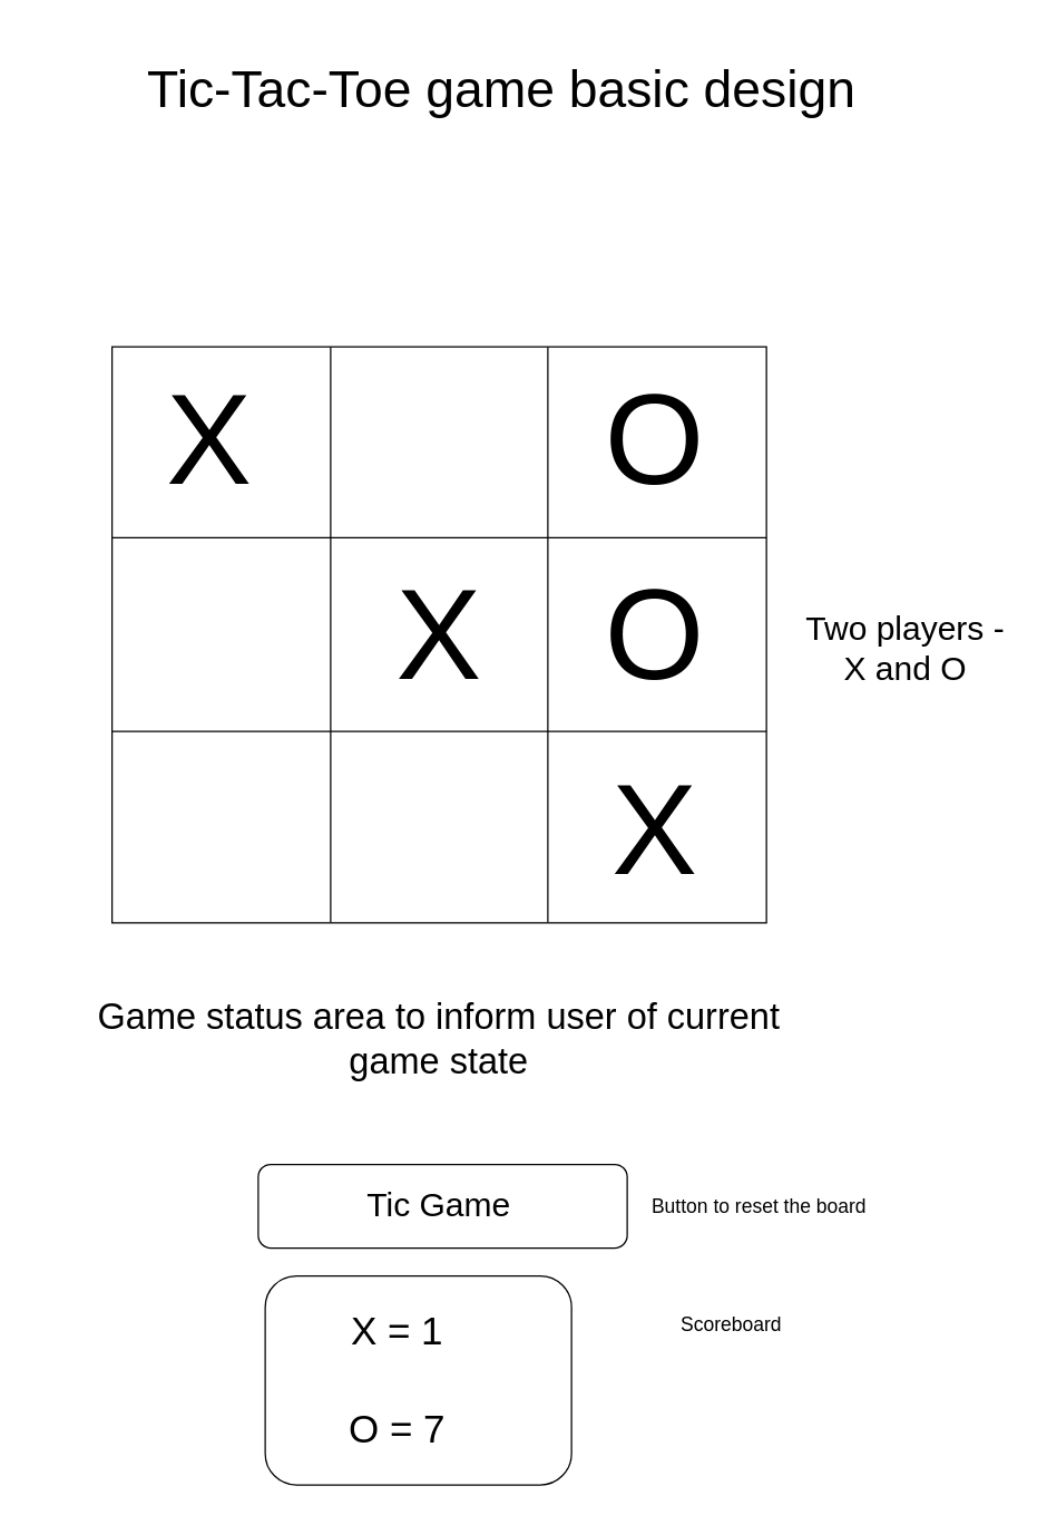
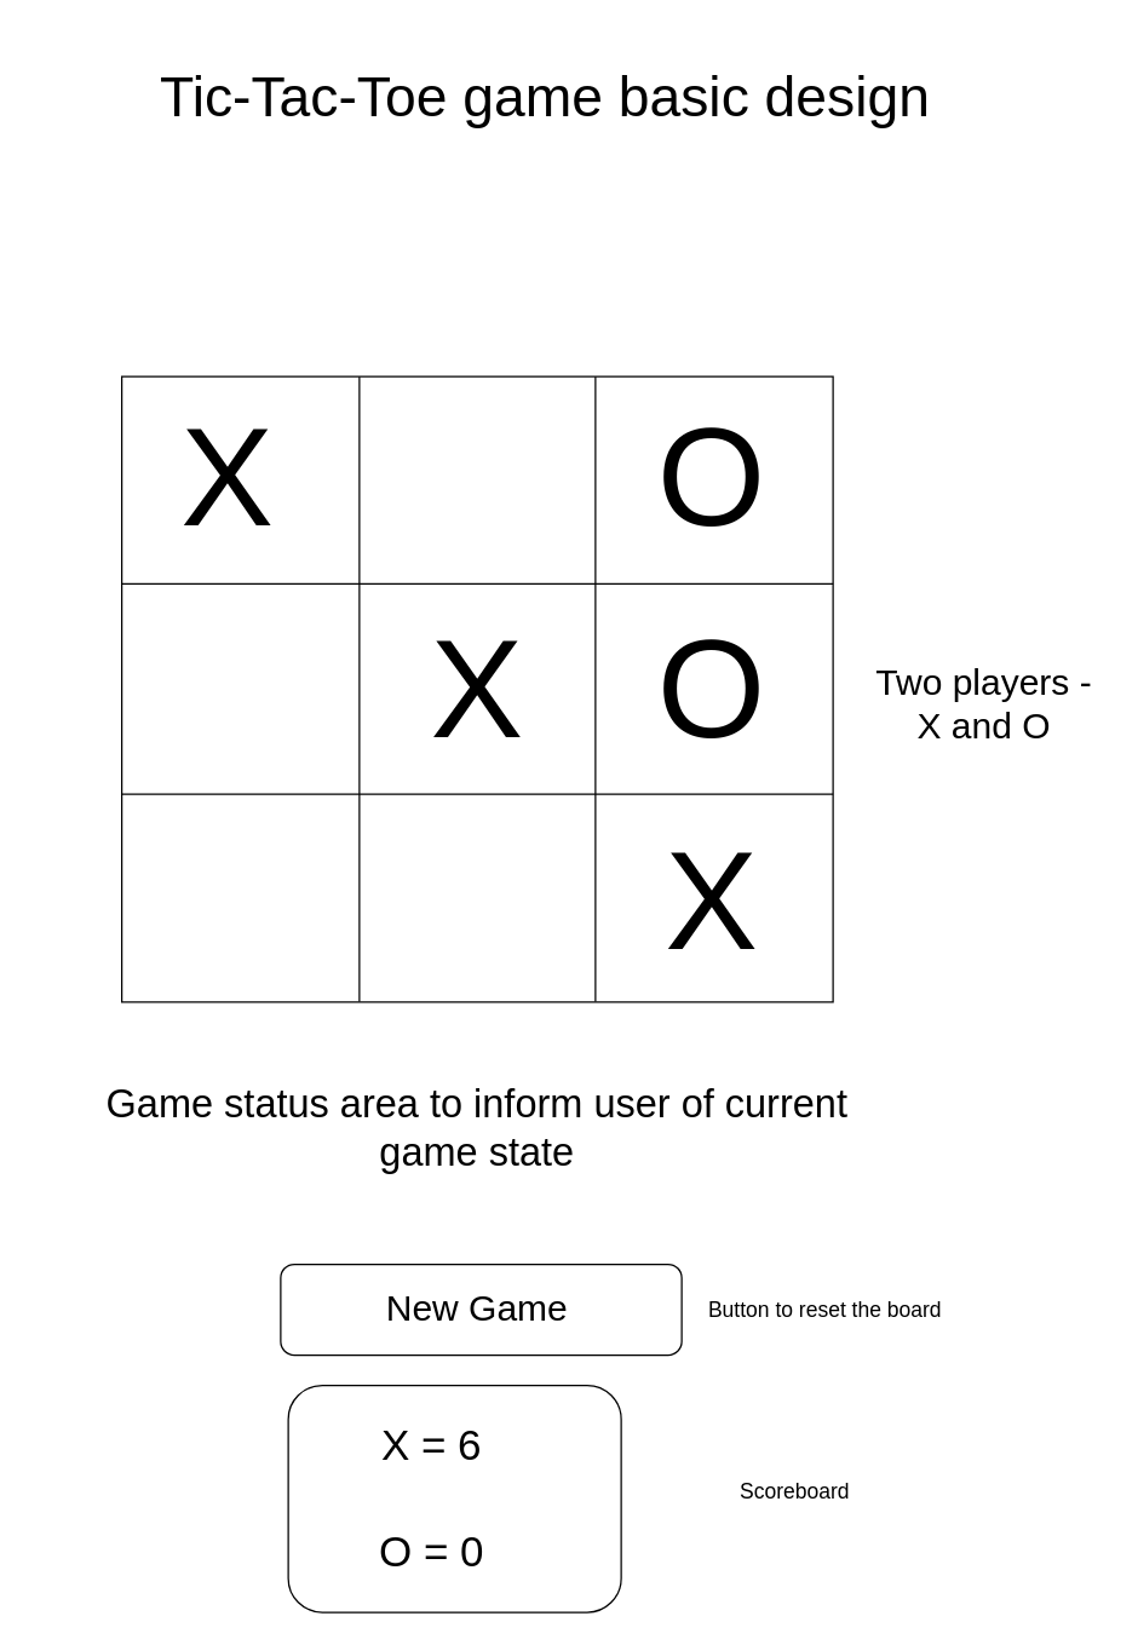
- <mxCell id="36" value="Tic Game" style="text;html=1;strokeColor=none;fillColor=none;align=center;verticalAlign=middle;whiteSpace=wrap;rounded=0;fontSize=24;" vertex="1" parent="1"><mxGeometry x="240" y="840" width="150" height="50" as="geometry" /></mxCell>
+ <mxCell id="36" value="New Game" style="text;html=1;strokeColor=none;fillColor=none;align=center;verticalAlign=middle;whiteSpace=wrap;rounded=0;fontSize=24;" vertex="1" parent="1"><mxGeometry x="240" y="840" width="150" height="50" as="geometry" /></mxCell>
- <mxCell id="41" value="Scoreboard" style="text;html=1;strokeColor=none;fillColor=none;align=center;verticalAlign=middle;whiteSpace=wrap;rounded=0;fontSize=14;" vertex="1" parent="1"><mxGeometry x="440" y="930" width="170" height="40" as="geometry" /></mxCell>
+ <mxCell id="41" value="Scoreboard" style="text;html=1;strokeColor=none;fillColor=none;align=center;verticalAlign=middle;whiteSpace=wrap;rounded=0;fontSize=14;" vertex="1" parent="1"><mxGeometry x="440" y="965" width="170" height="40" as="geometry" /></mxCell>
- <mxCell id="39" value="&lt;font style=&quot;font-size: 28px&quot;&gt;X = 1&lt;br&gt;&lt;/font&gt;" style="text;html=1;strokeColor=none;fillColor=none;align=center;verticalAlign=middle;whiteSpace=wrap;rounded=0;fontSize=14;" vertex="1" parent="1"><mxGeometry x="210" y="935" width="150" height="40" as="geometry" /></mxCell>
+ <mxCell id="39" value="&lt;font style=&quot;font-size: 28px&quot;&gt;X = 6&lt;br&gt;&lt;/font&gt;" style="text;html=1;strokeColor=none;fillColor=none;align=center;verticalAlign=middle;whiteSpace=wrap;rounded=0;fontSize=14;" vertex="1" parent="1"><mxGeometry x="210" y="935" width="150" height="40" as="geometry" /></mxCell>
- <mxCell id="40" value="&lt;font style=&quot;font-size: 28px&quot;&gt;O = 7&lt;br&gt;&lt;/font&gt;" style="text;html=1;strokeColor=none;fillColor=none;align=center;verticalAlign=middle;whiteSpace=wrap;rounded=0;fontSize=14;" vertex="1" parent="1"><mxGeometry x="210" y="1005" width="150" height="40" as="geometry" /></mxCell>
+ <mxCell id="40" value="&lt;font style=&quot;font-size: 28px&quot;&gt;O = 0&lt;br&gt;&lt;/font&gt;" style="text;html=1;strokeColor=none;fillColor=none;align=center;verticalAlign=middle;whiteSpace=wrap;rounded=0;fontSize=14;" vertex="1" parent="1"><mxGeometry x="210" y="1005" width="150" height="40" as="geometry" /></mxCell>
